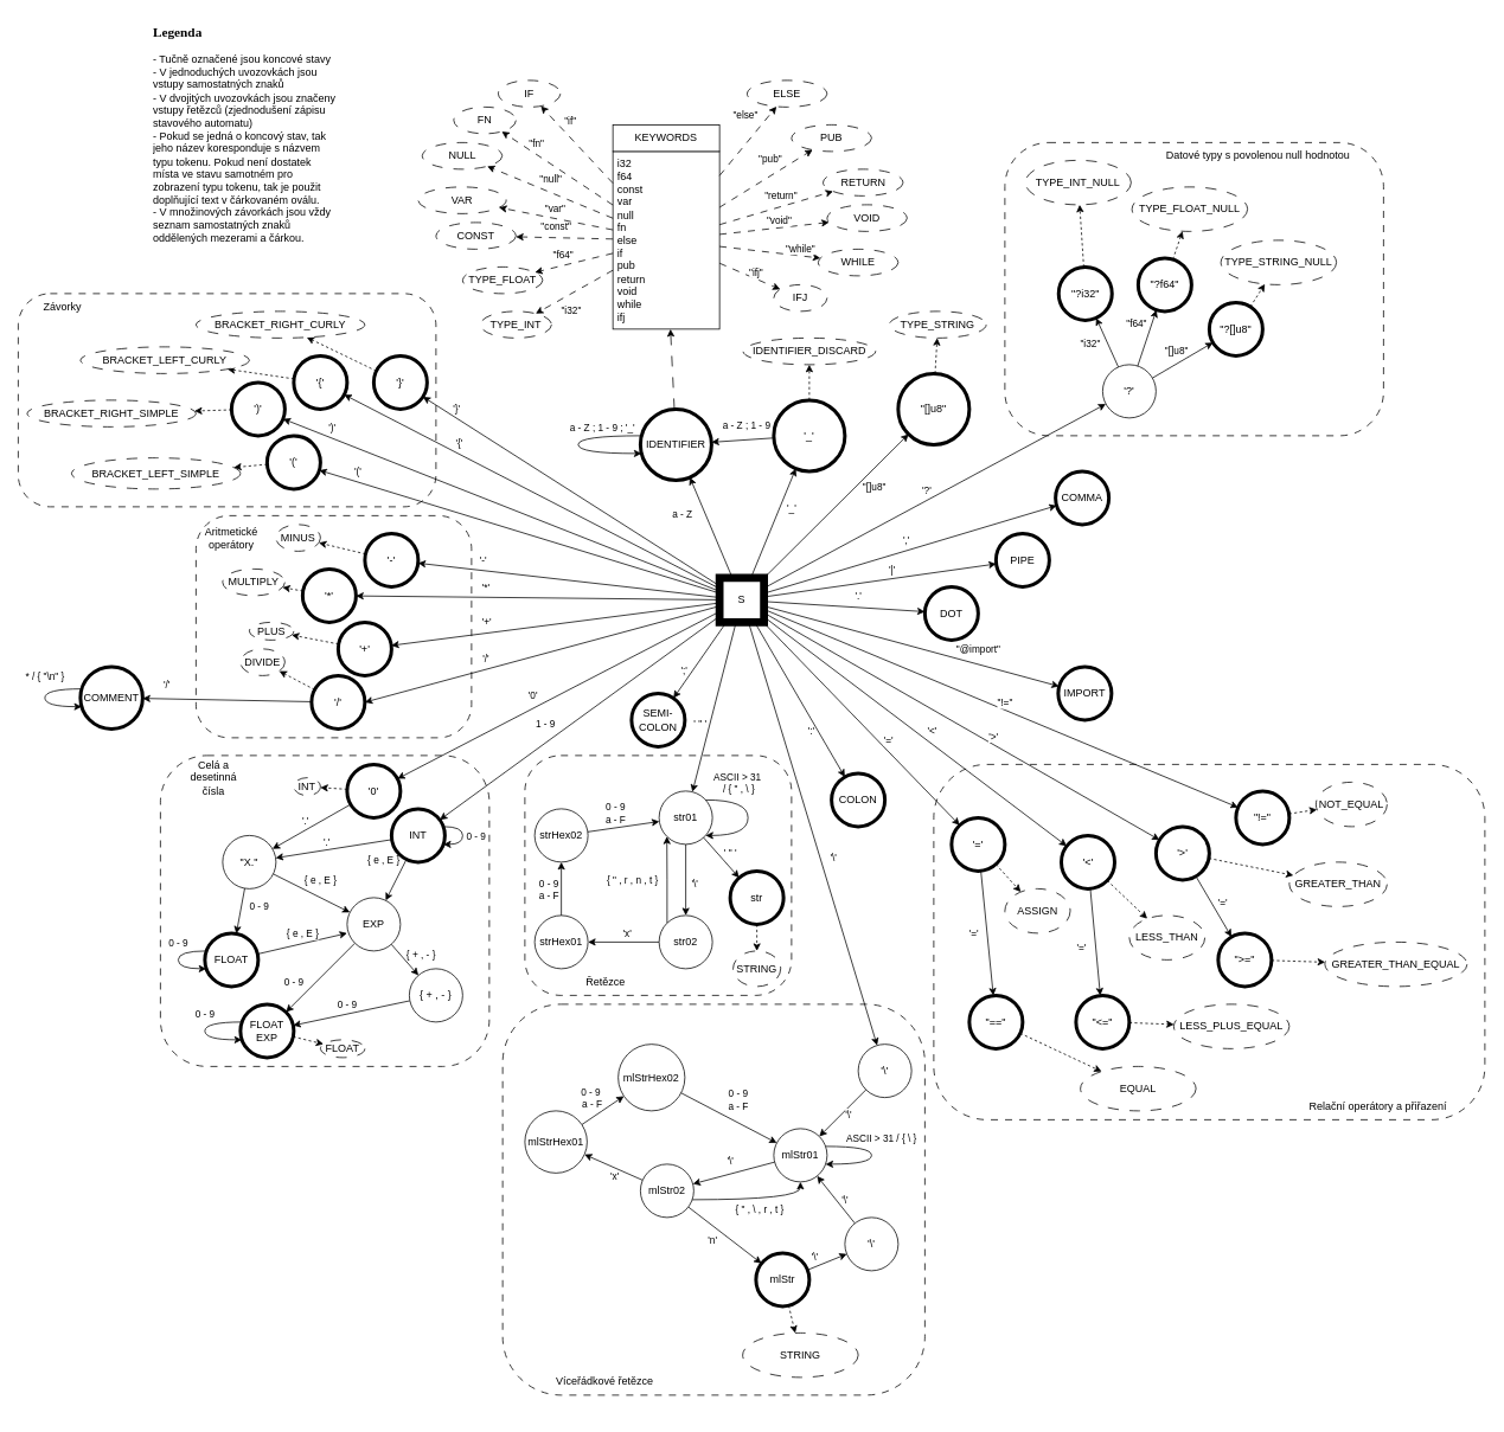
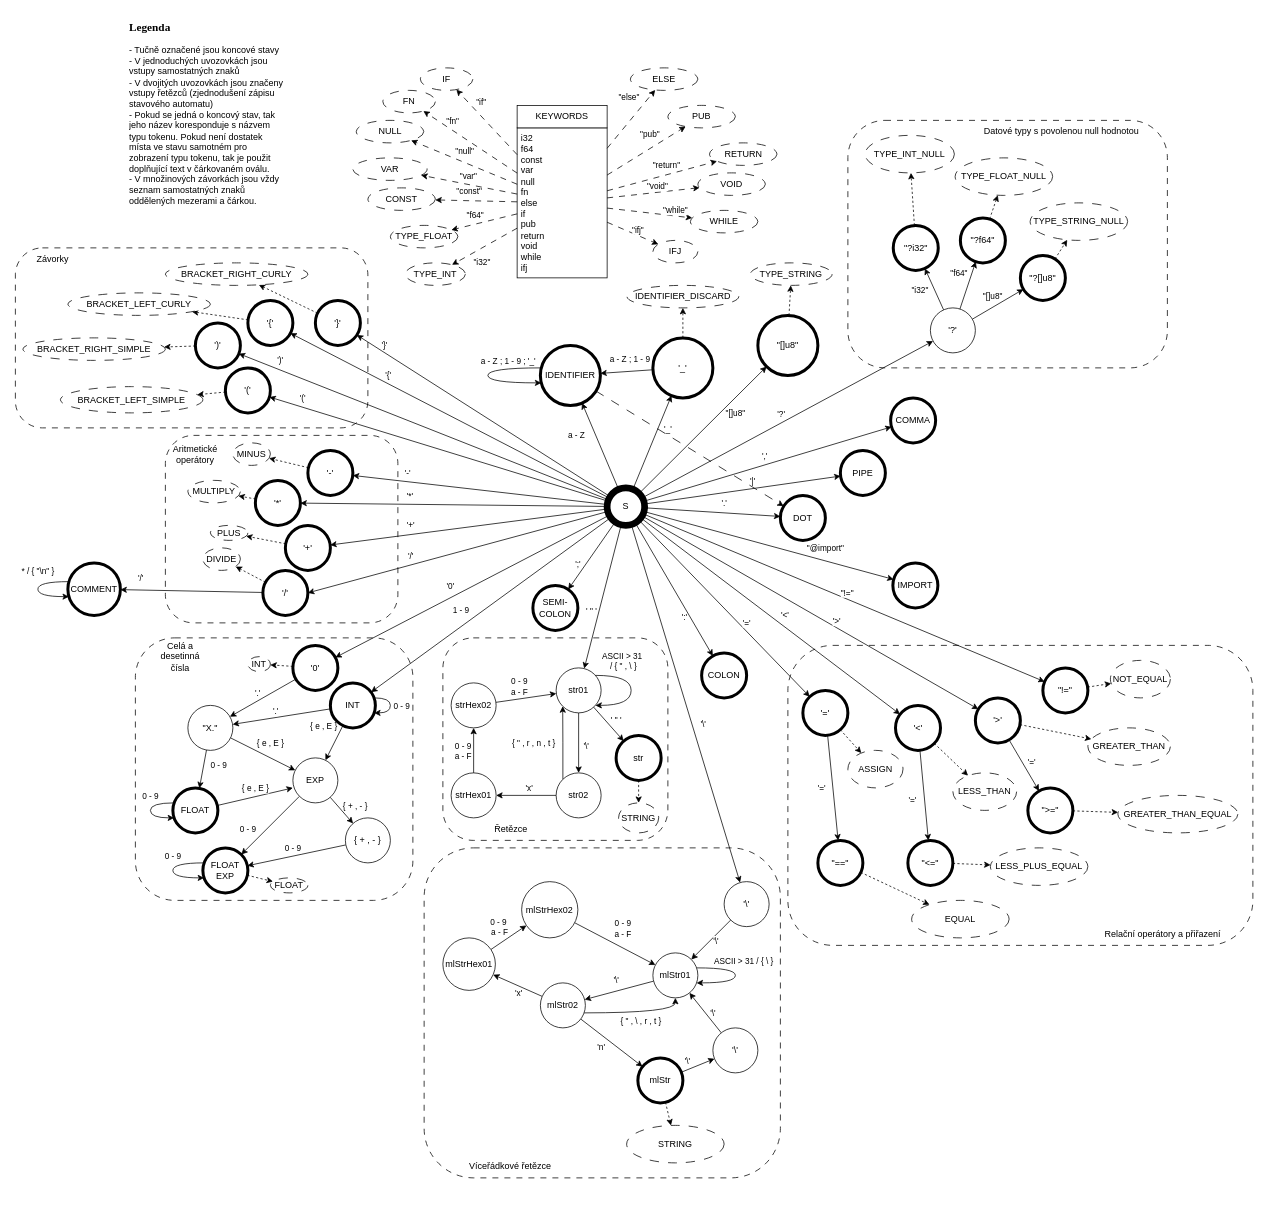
- <mxCell id="282" value="RETURN" style="ellipse;whiteSpace=wrap;html=1;dashed=1;dashPattern=12 12;" parent="1" vertex="1"><mxGeometry x="925.5" y="190" width="90" height="30" as="geometry" /></mxCell>
+ <mxCell id="282" value="RETURN" style="ellipse;whiteSpace=wrap;html=1;dashed=1;dashPattern=12 12;" parent="1" vertex="1"><mxGeometry x="945.5" y="190" width="90" height="30" as="geometry" /></mxCell>
- <mxCell id="240" style="rounded=0;orthogonalLoop=1;jettySize=auto;html=1;dashed=1;dashPattern=12 12;" parent="1" source="241" target="249" edge="1"><mxGeometry relative="1" as="geometry" /></mxCell>
+ <mxCell id="240" style="rounded=0;orthogonalLoop=1;jettySize=auto;html=1;dashed=1;dashPattern=12 12;" parent="1" source="241" target="229" edge="1"><mxGeometry relative="1" as="geometry" /></mxCell>
- <mxCell id="228" value="S" style="whiteSpace=wrap;html=1;aspect=fixed;strokeWidth=9;rounded=0;" parent="1" vertex="1"><mxGeometry x="809" y="650" width="50" height="50" as="geometry" /></mxCell>
+ <mxCell id="228" value="S" style="ellipse;whiteSpace=wrap;html=1;aspect=fixed;strokeWidth=9;" parent="1" vertex="1"><mxGeometry x="809" y="650" width="50" height="50" as="geometry" /></mxCell>
